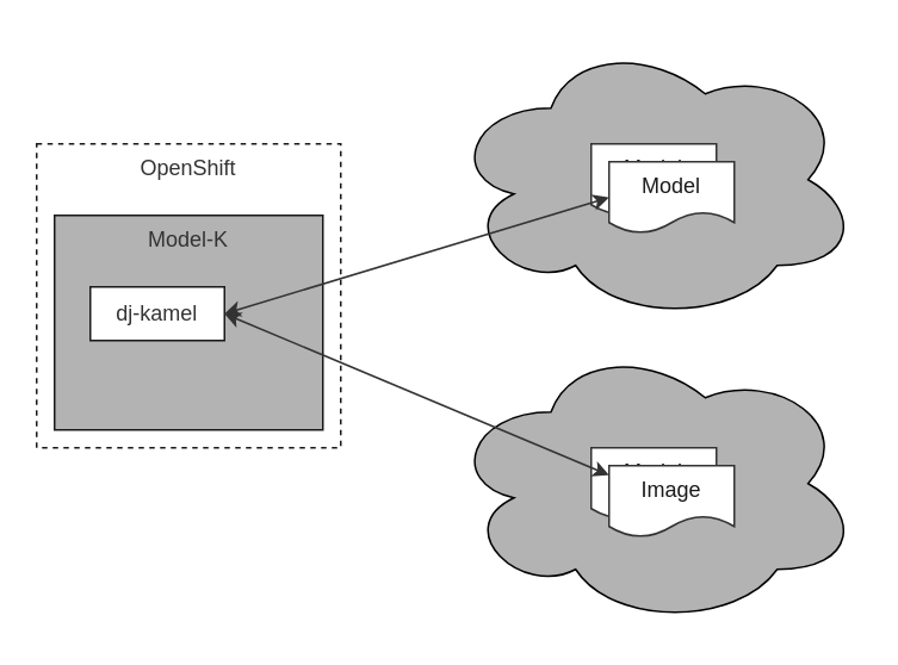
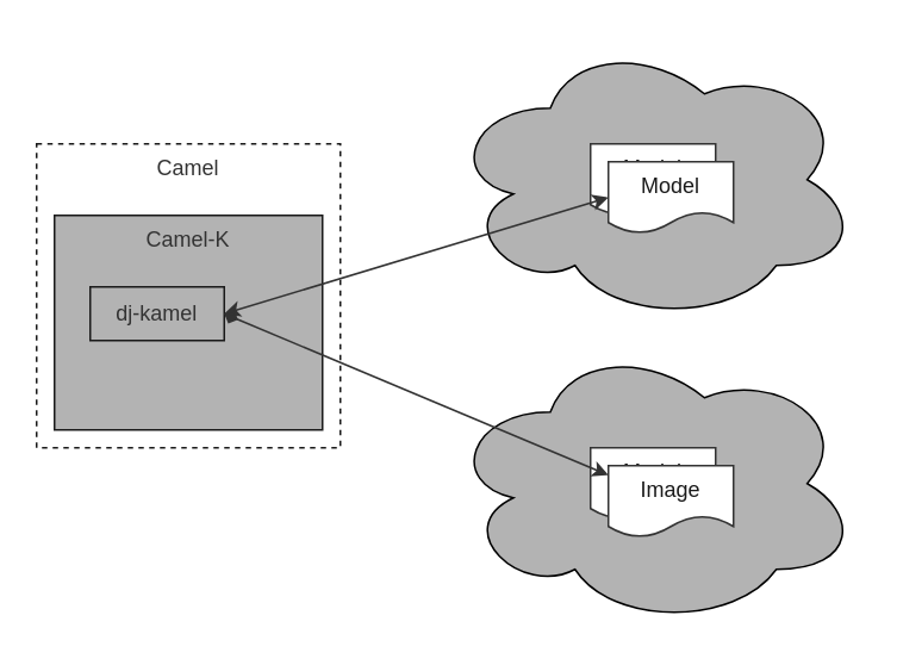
- <mxCell id="2" value="OpenShift" style="rounded=0;whiteSpace=wrap;html=1;strokeColor=#1A1A1A;fontColor=#333333;fillColor=none;dashed=1;verticalAlign=top;" parent="1" vertex="1"><mxGeometry x="20" y="80" width="170" height="170" as="geometry" /></mxCell>
+ <mxCell id="2" value="Camel" style="rounded=0;whiteSpace=wrap;html=1;strokeColor=#1A1A1A;fontColor=#333333;fillColor=none;dashed=1;verticalAlign=top;" parent="1" vertex="1"><mxGeometry x="20" y="80" width="170" height="170" as="geometry" /></mxCell>
- <mxCell id="3" value="Model-K" style="rounded=0;whiteSpace=wrap;html=1;fillColor=#B3B3B3;strokeColor=#1A1A1A;fontColor=#333333;verticalAlign=top;" parent="1" vertex="1"><mxGeometry x="30" y="120" width="150" height="120" as="geometry" /></mxCell>
+ <mxCell id="3" value="Camel-K" style="rounded=0;whiteSpace=wrap;html=1;fillColor=#B3B3B3;strokeColor=#1A1A1A;fontColor=#333333;verticalAlign=top;" parent="1" vertex="1"><mxGeometry x="30" y="120" width="150" height="120" as="geometry" /></mxCell>
- <mxCell id="4" value="dj-kamel" style="rounded=0;whiteSpace=wrap;html=1;fillColor=#ffffff;strokeColor=#1A1A1A;fontColor=#333333;" parent="1" vertex="1"><mxGeometry x="50" y="160" width="75" height="30" as="geometry" /></mxCell>
+ <mxCell id="4" value="dj-kamel" style="rounded=0;whiteSpace=wrap;html=1;fillColor=#B3B3B3;strokeColor=#1A1A1A;fontColor=#333333;" parent="1" vertex="1"><mxGeometry x="50" y="160" width="75" height="30" as="geometry" /></mxCell>
- <mxCell id="11" value="" style="endArrow=classic;startArrow=classic;html=1;fontColor=#333333;strokeColor=#333333;entryX=1;entryY=0.5;entryDx=0;entryDy=0;" edge="1" parent="1" source="10" target="4"><mxGeometry width="50" height="50" relative="1" as="geometry"><mxPoint x="296.8" y="118" as="sourcePoint" /><mxPoint x="45" y="185" as="targetPoint" /></mxGeometry></mxCell>
+ <mxCell id="11" value="" style="endArrow=diamond;startArrow=classic;html=1;fontColor=#333333;strokeColor=#333333;entryX=1;entryY=0.5;entryDx=0;entryDy=0;" edge="1" parent="1" source="10" target="4"><mxGeometry width="50" height="50" relative="1" as="geometry"><mxPoint x="296.8" y="118" as="sourcePoint" /><mxPoint x="45" y="185" as="targetPoint" /></mxGeometry></mxCell>
